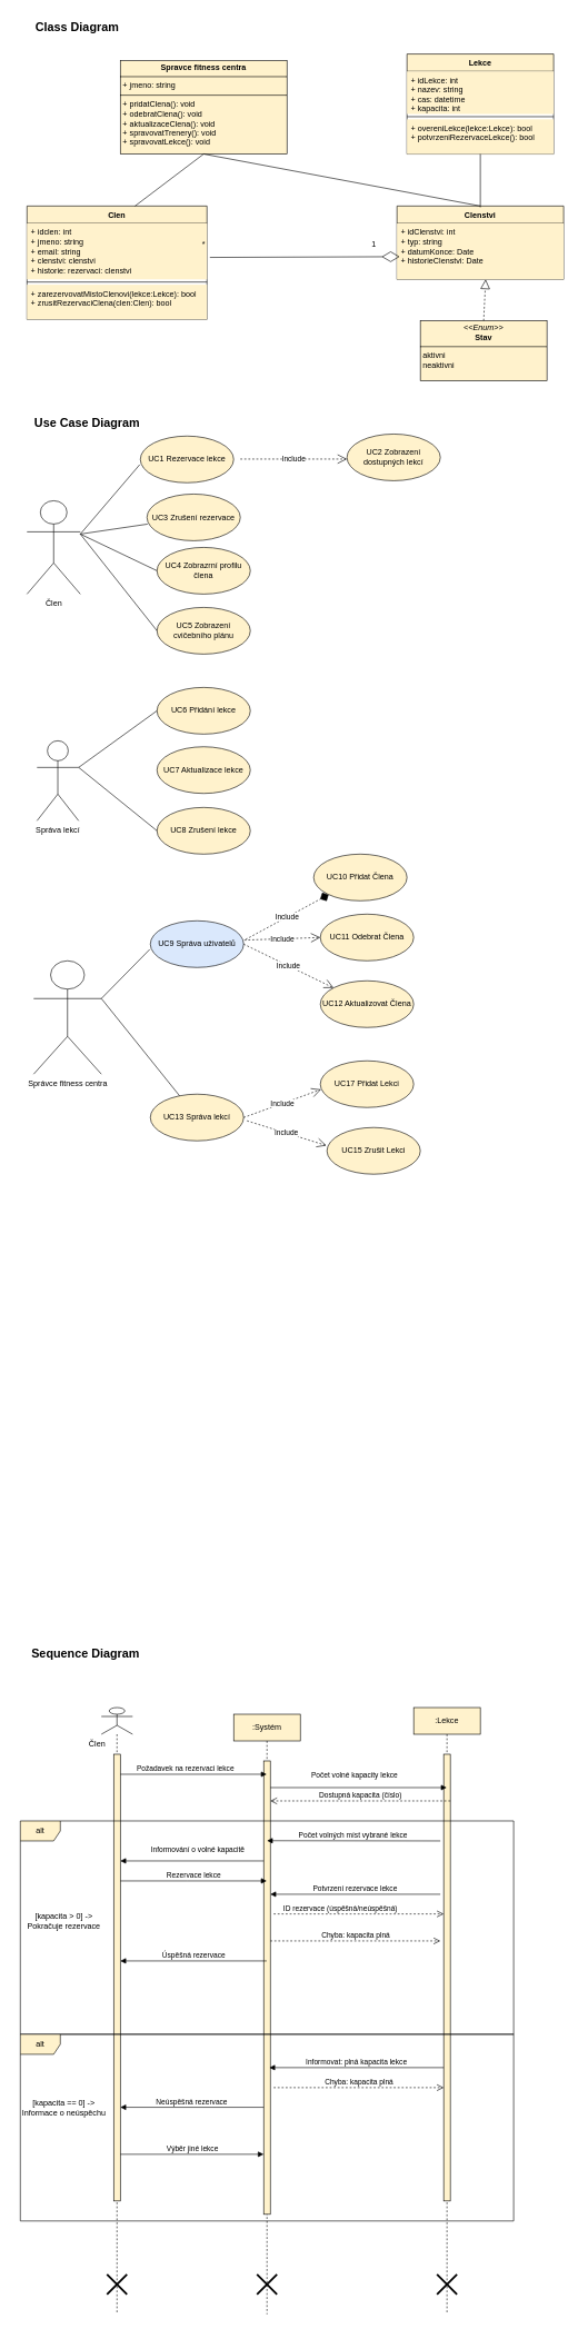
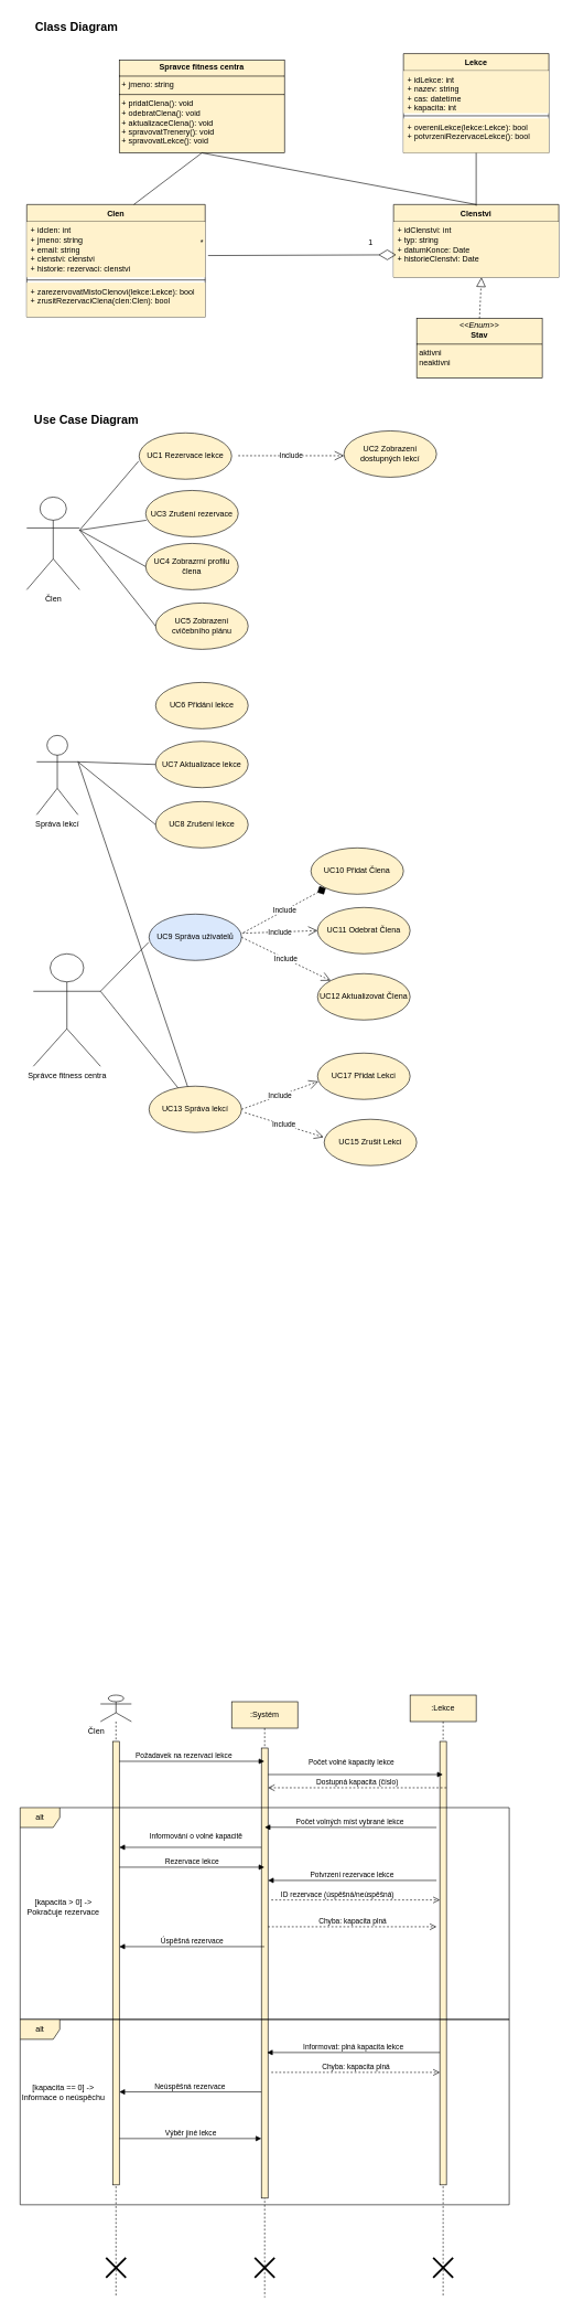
- <mxCell id="22" value="UC4 Zobrazrní profilu člena" style="ellipse;whiteSpace=wrap;html=1;fillColor=#FFF2CC;" parent="1" vertex="1"><mxGeometry x="235" y="820" width="140" height="70" as="geometry" /></mxCell>
+ <mxCell id="22" value="UC4 Zobrazrní profilu člena" style="ellipse;whiteSpace=wrap;html=1;fillColor=#FFF2CC;" parent="1" vertex="1"><mxGeometry x="220" y="820" width="140" height="70" as="geometry" /></mxCell>
- <mxCell id="76" value="" style="endArrow=none;html=1;rounded=0;entryX=0;entryY=0.5;entryDx=0;entryDy=0;exitX=1;exitY=0.333;exitDx=0;exitDy=0;exitPerimeter=0;" parent="1" source="72" target="73" edge="1"><mxGeometry width="50" height="50" relative="1" as="geometry"><mxPoint x="136.25" y="1470" as="sourcePoint" /><mxPoint x="186.25" y="1420" as="targetPoint" /></mxGeometry></mxCell>
+ <mxCell id="76" value="" style="endArrow=none;html=1;rounded=0;exitX=1;exitY=0.333;exitDx=0;exitDy=0;exitPerimeter=0;" parent="1" source="72" target="29" edge="1"><mxGeometry width="50" height="50" relative="1" as="geometry"><mxPoint x="136.25" y="1470" as="sourcePoint" /><mxPoint x="186.25" y="1420" as="targetPoint" /></mxGeometry></mxCell>
+ <mxCell id="77" value="" style="endArrow=none;html=1;rounded=0;exitX=1;exitY=0.333;exitDx=0;exitDy=0;exitPerimeter=0;entryX=0;entryY=0.5;entryDx=0;entryDy=0;" parent="1" source="72" target="74" edge="1"><mxGeometry width="50" height="50" relative="1" as="geometry"><mxPoint x="420" y="1580" as="sourcePoint" /><mxPoint x="470" y="1530" as="targetPoint" /></mxGeometry></mxCell>
- <mxCell id="32" value="&lt;font style=&quot;font-size: 18px;&quot;&gt;&lt;b&gt;Sequence Diagram&amp;nbsp;&lt;/b&gt;&lt;/font&gt;" style="text;html=1;align=center;verticalAlign=middle;resizable=0;points=[];autosize=1;strokeColor=none;fillColor=none;" parent="1" vertex="1"><mxGeometry x="35" y="2460" width="190" height="40" as="geometry" /></mxCell>
